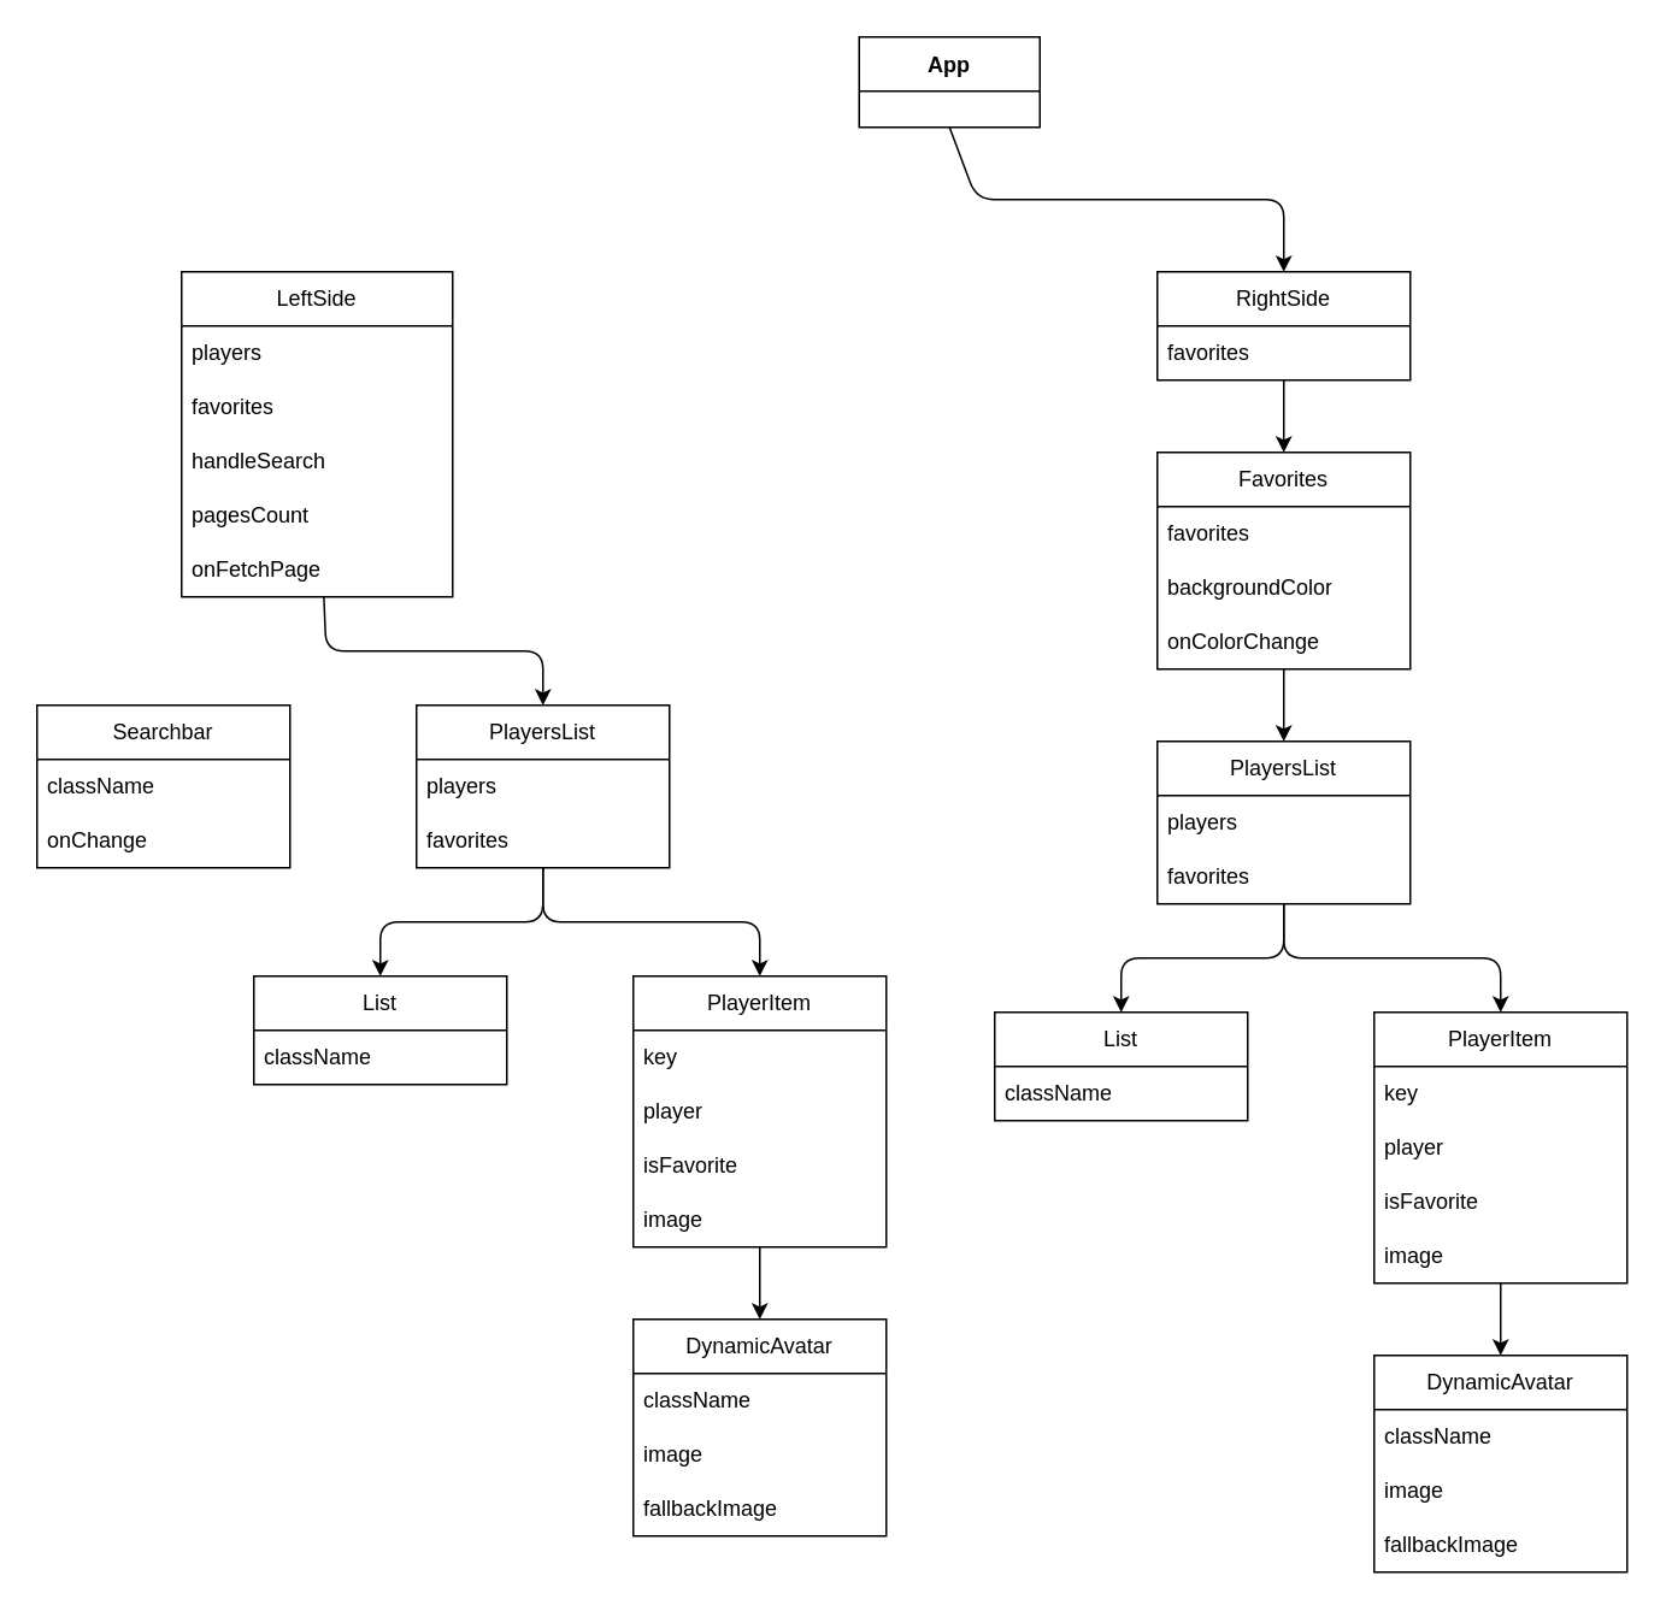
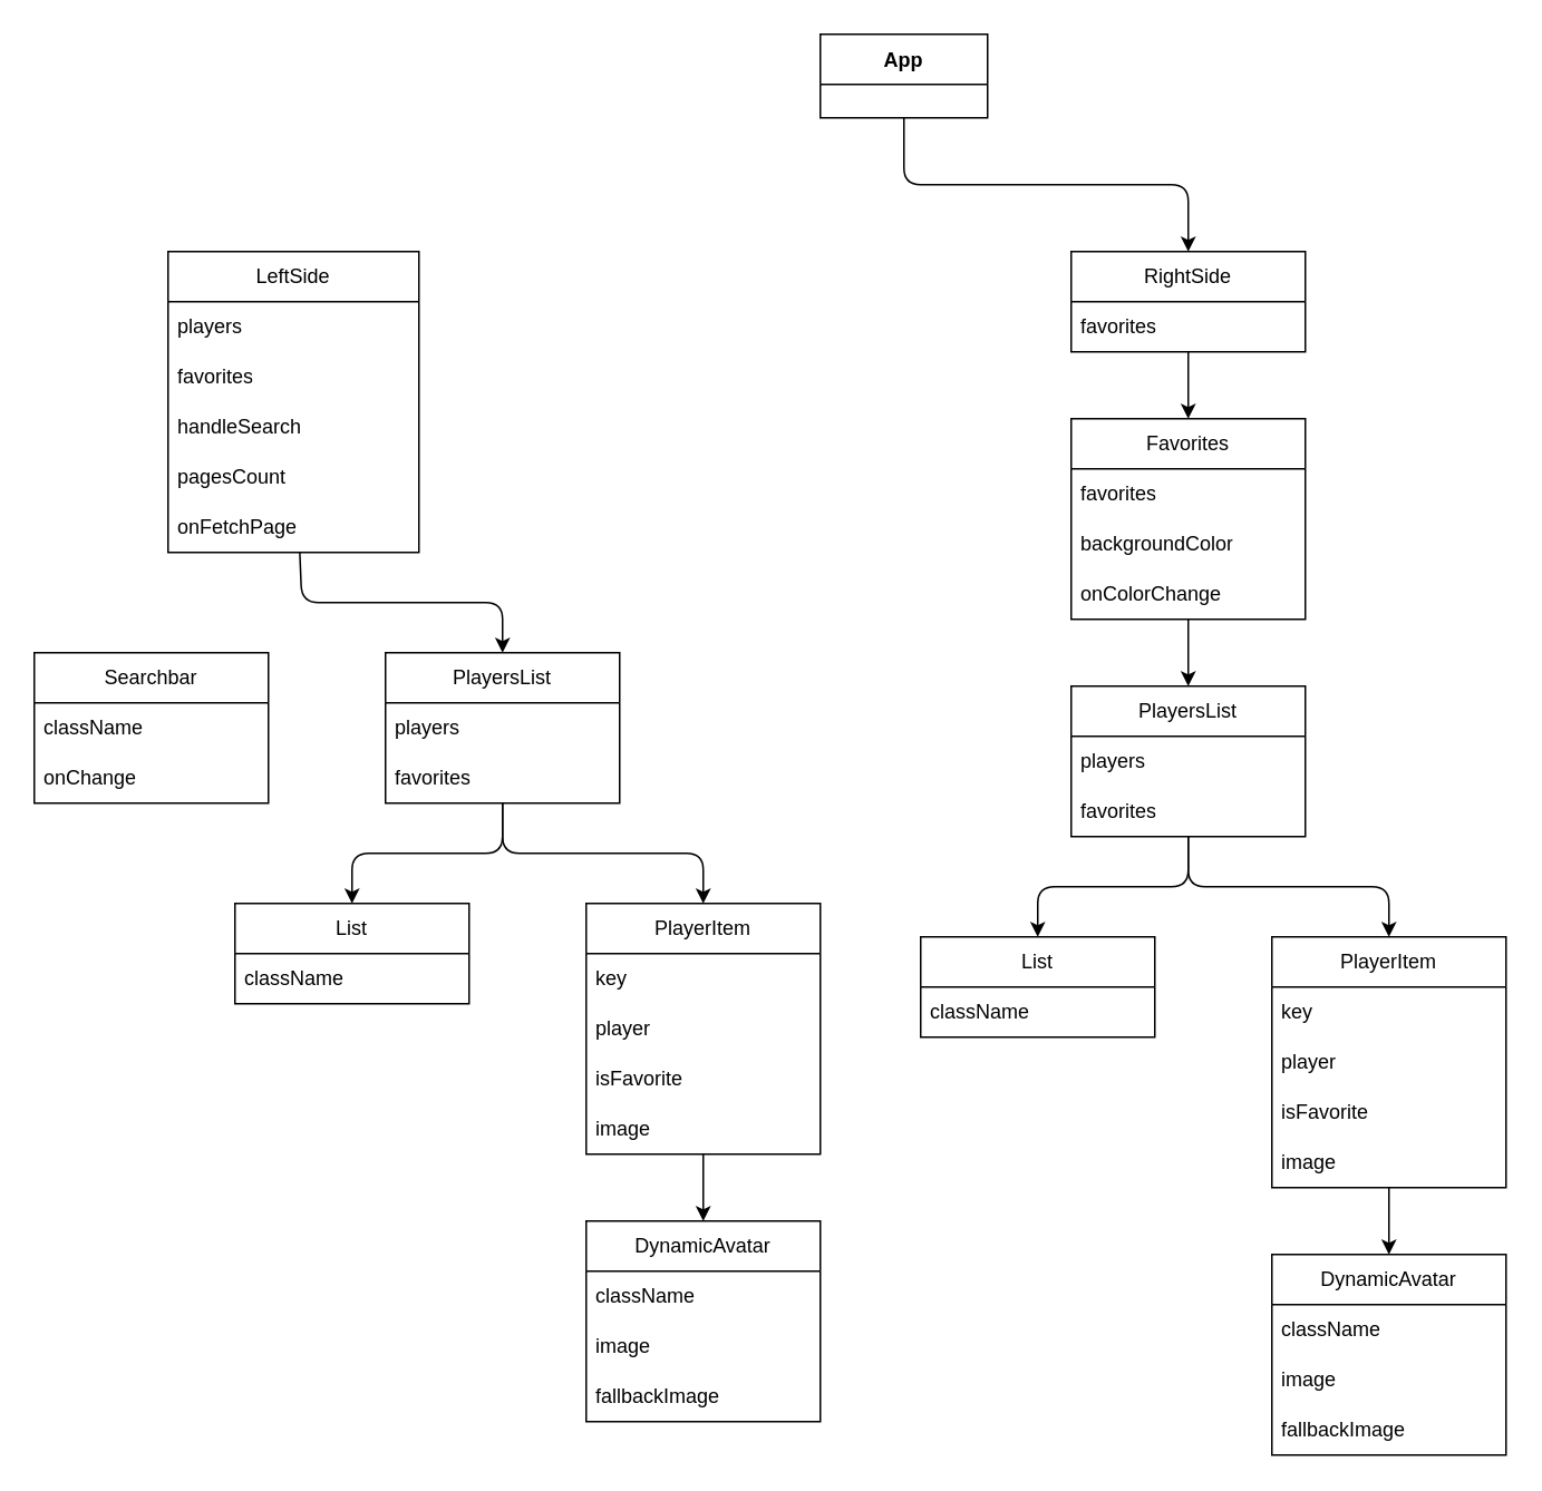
- <mxCell id="2" value="App" style="swimlane;startSize=30;" vertex="1" parent="1"><mxGeometry x="475" y="20" width="100" height="50" as="geometry" /></mxCell>
+ <mxCell id="2" value="App" style="swimlane;startSize=30;" vertex="1" parent="1"><mxGeometry x="490" y="20" width="100" height="50" as="geometry" /></mxCell>
